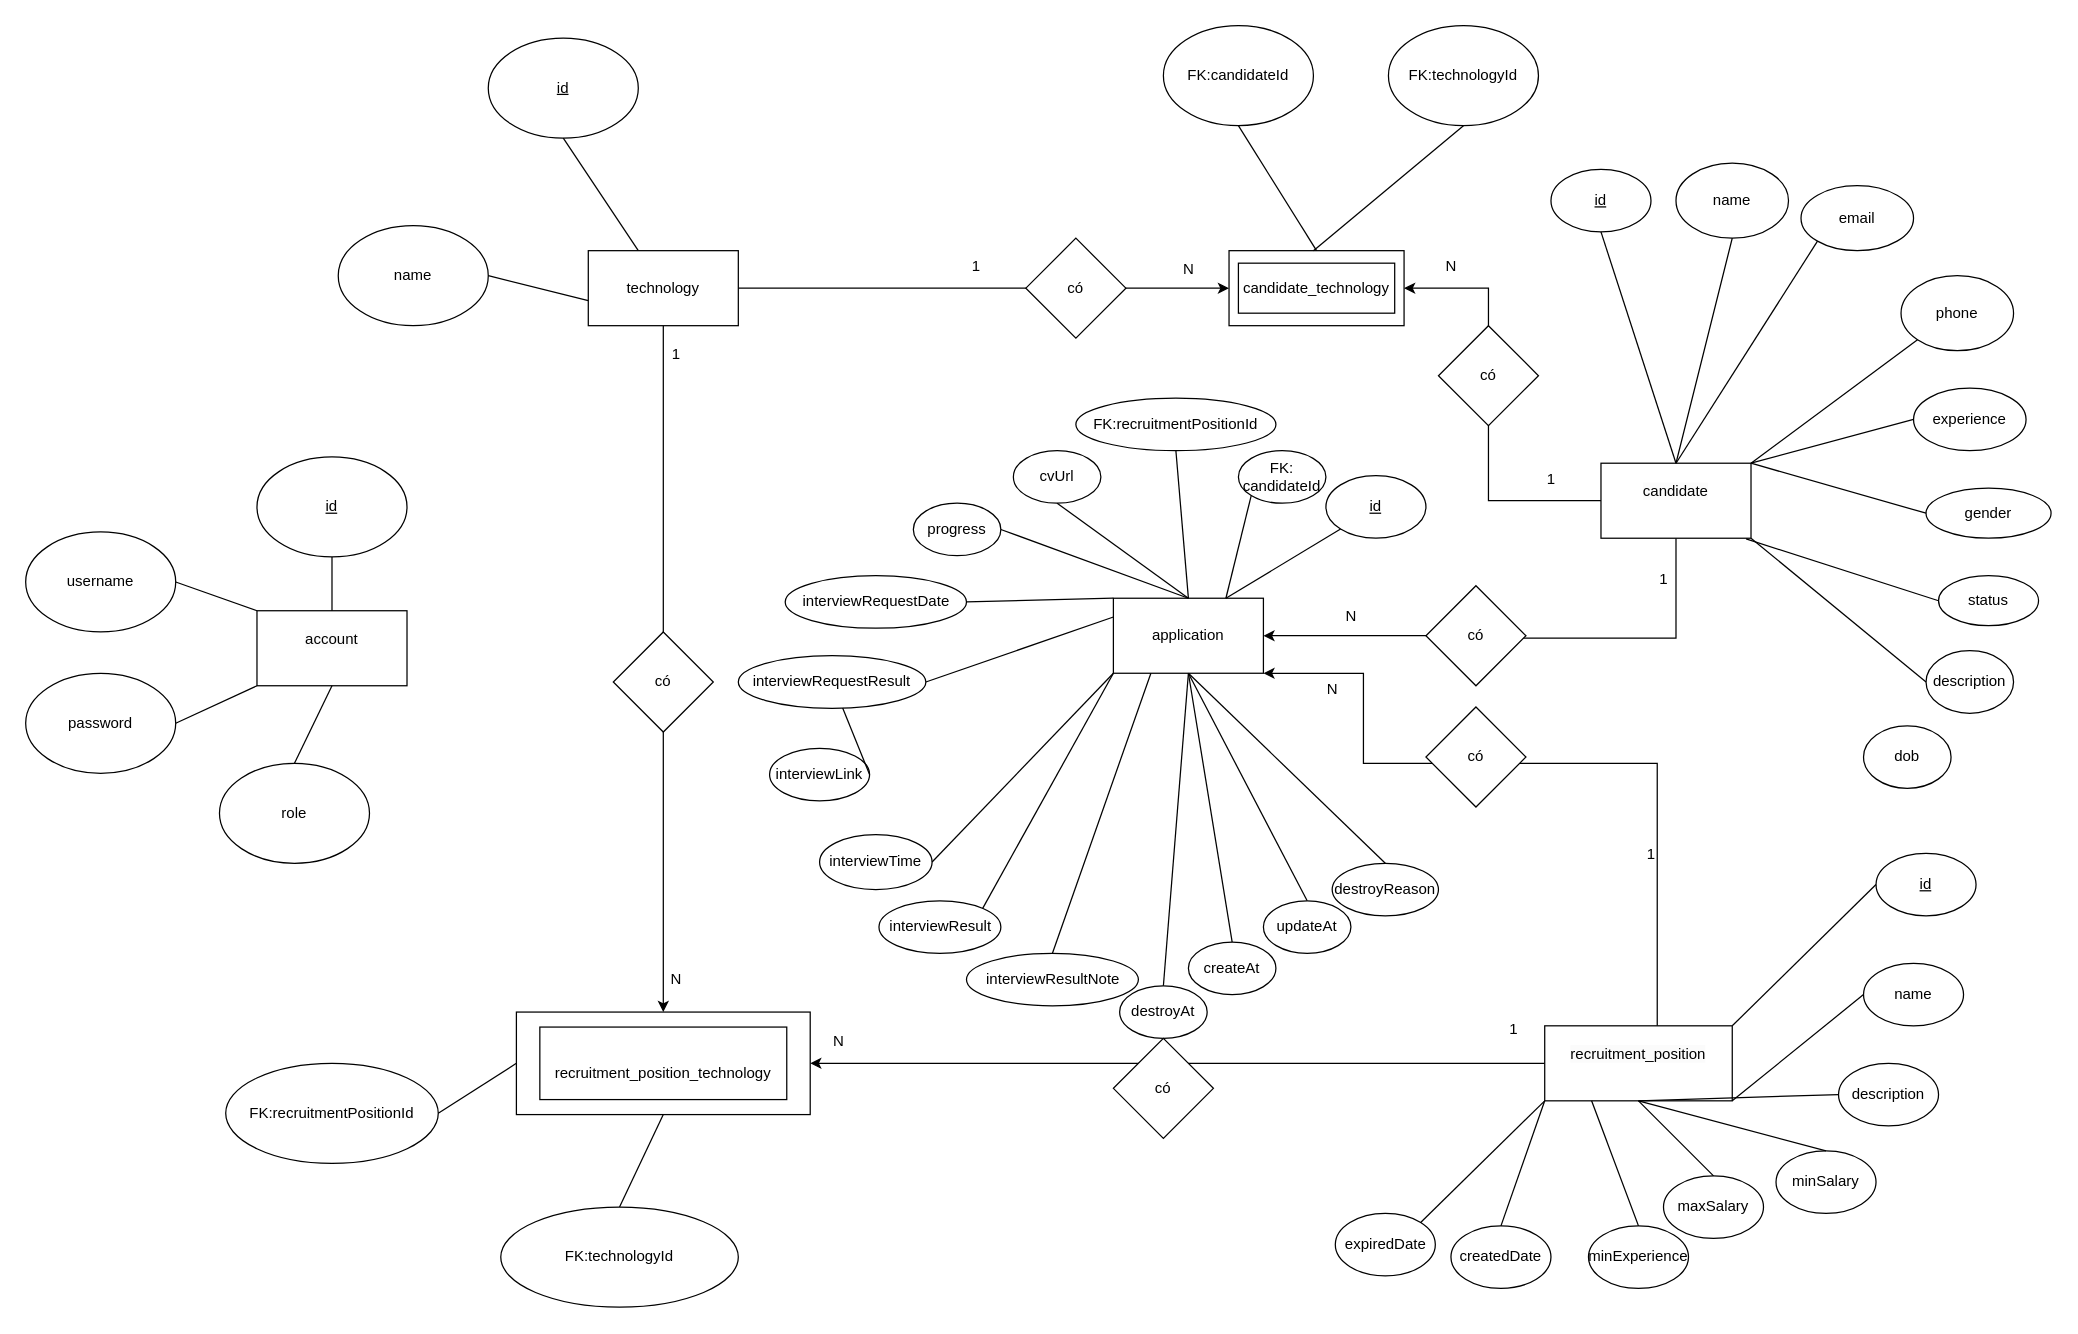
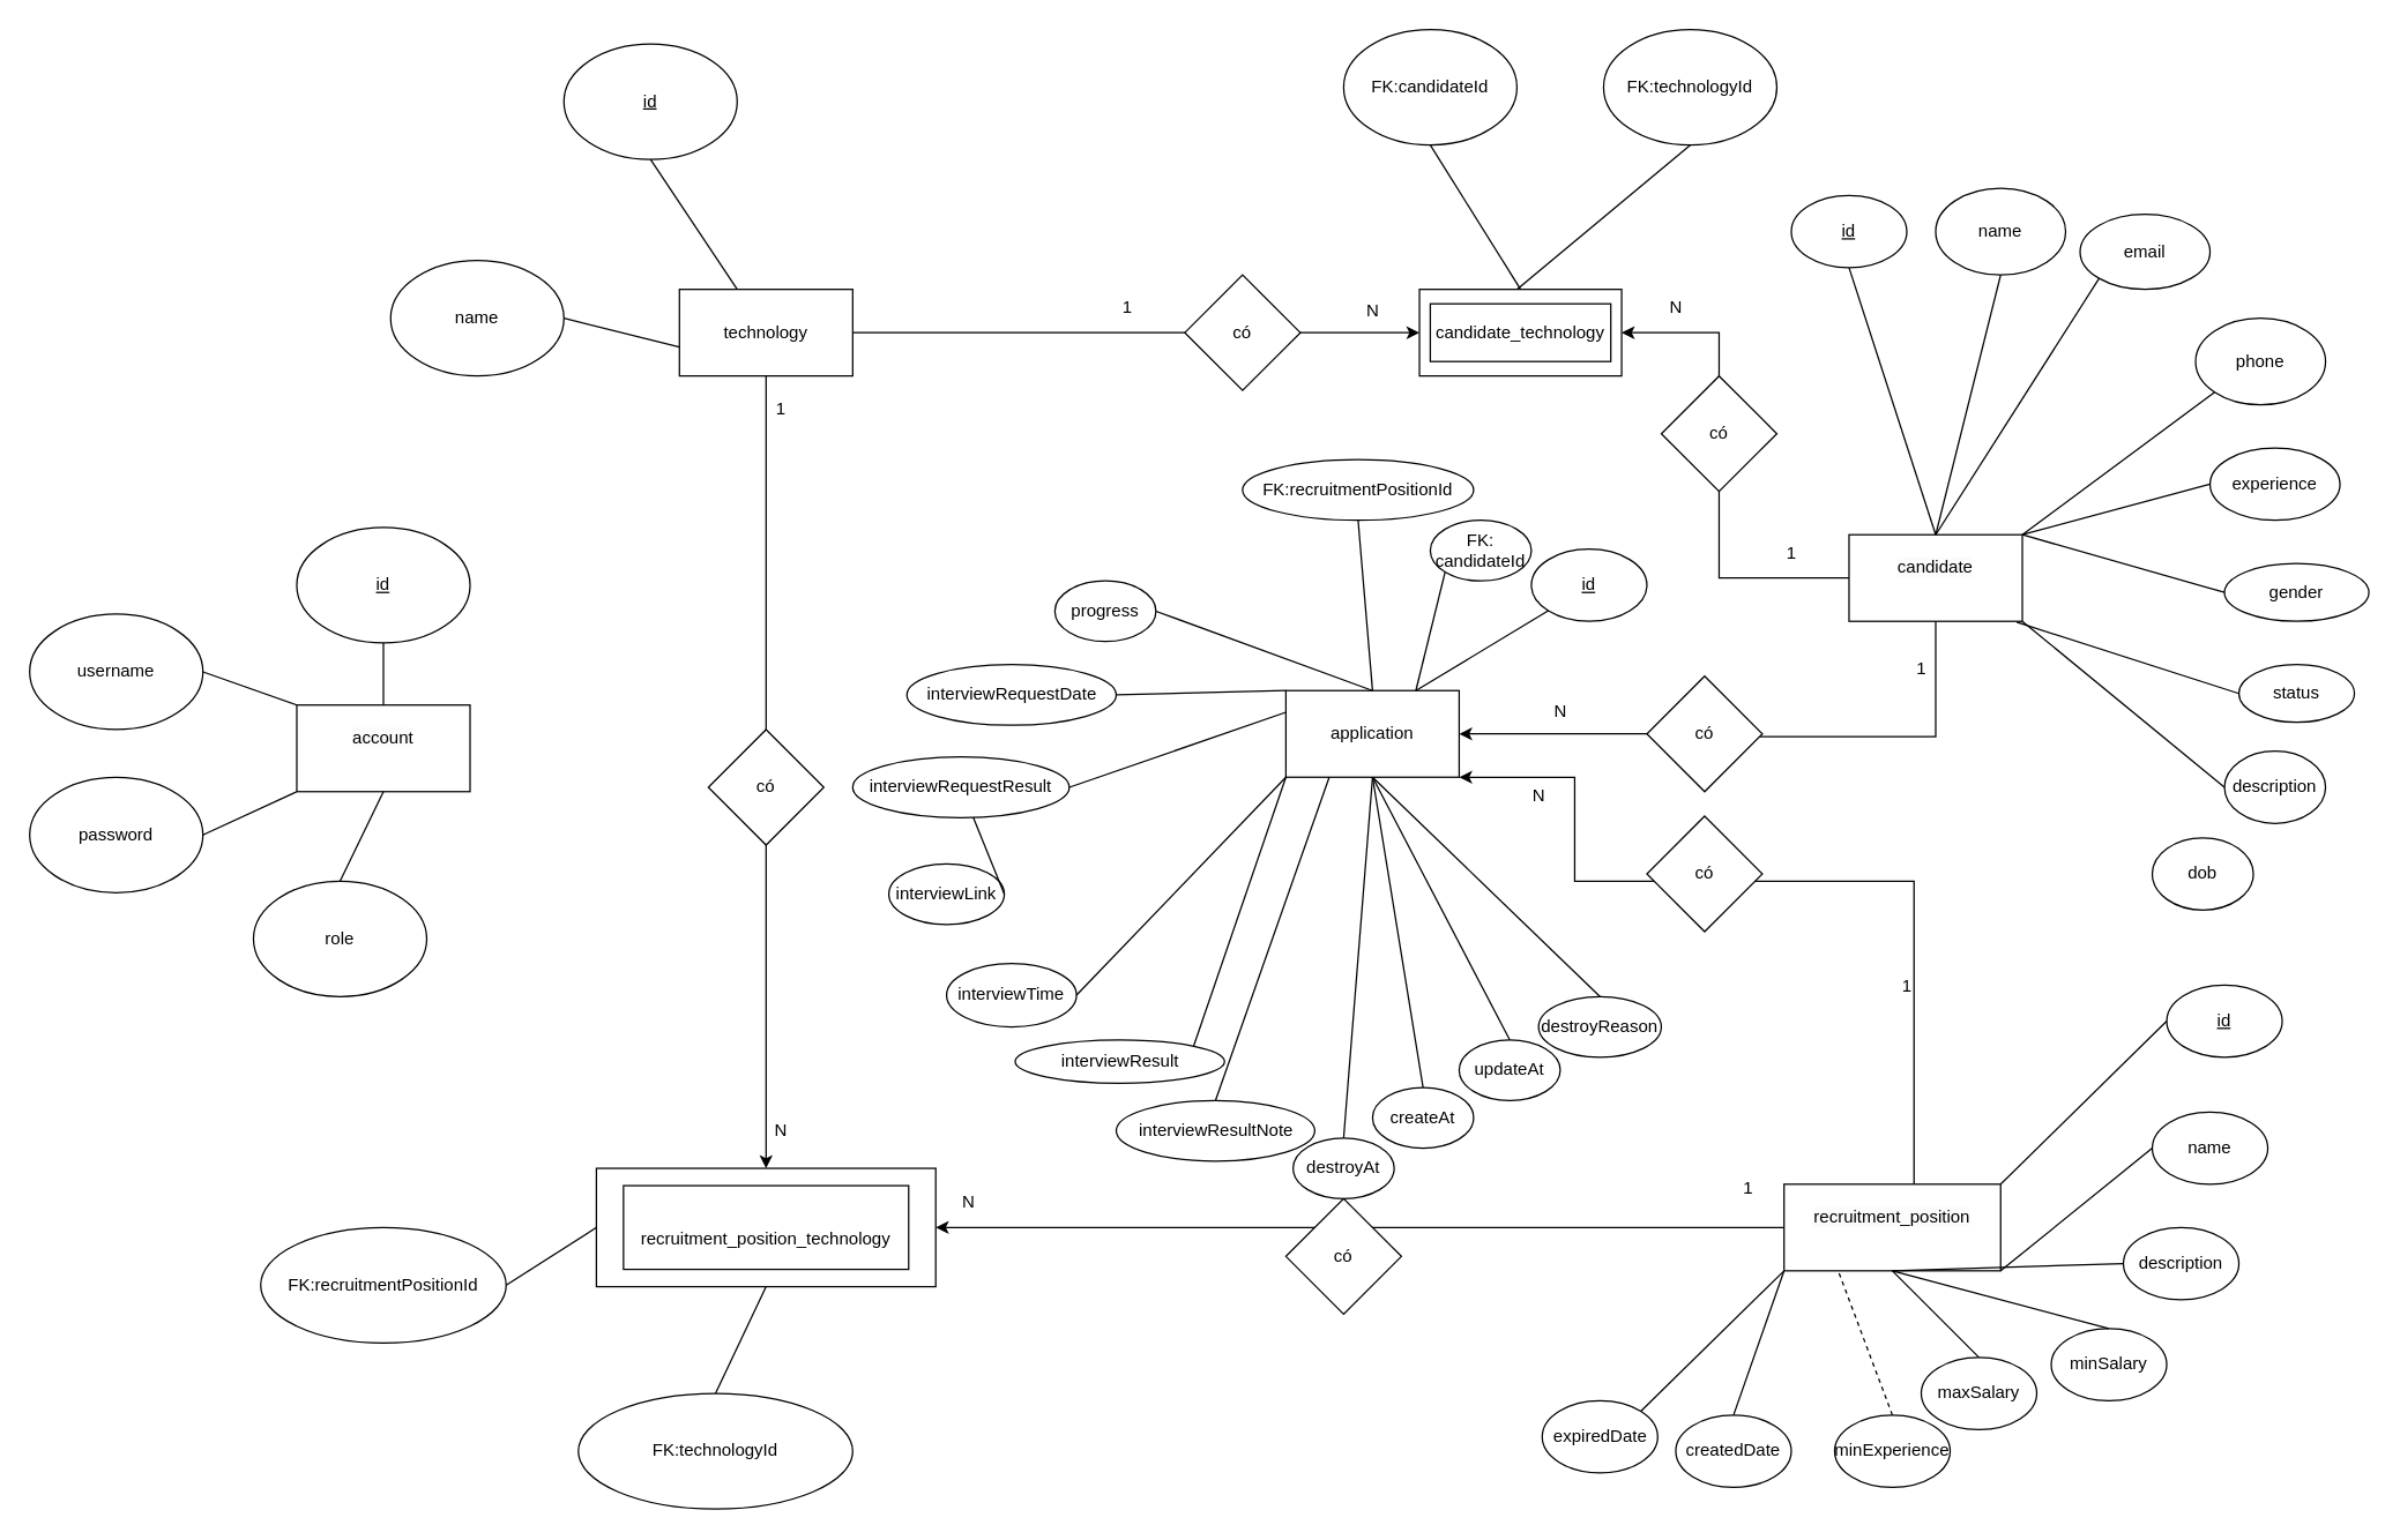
- <mxCell id="48" value="cvUrl" style="ellipse;whiteSpace=wrap;html=1;" vertex="1" parent="1"><mxGeometry x="810" y="360" width="70" height="42" as="geometry" /></mxCell>
- <mxCell id="64" value="" style="endArrow=none;html=1;rounded=0;entryX=0.5;entryY=1;entryDx=0;entryDy=0;exitX=0.5;exitY=0;exitDx=0;exitDy=0;" edge="1" parent="1" source="14" target="48"><mxGeometry width="50" height="50" relative="1" as="geometry"><mxPoint x="1010" y="508" as="sourcePoint" /><mxPoint x="1102" y="453" as="targetPoint" /></mxGeometry></mxCell>
- <mxCell id="54" value="interviewResult" style="ellipse;whiteSpace=wrap;html=1;" vertex="1" parent="1"><mxGeometry x="702.5" y="720" width="97.5" height="42" as="geometry" /></mxCell>
+ <mxCell id="54" value="interviewResult" style="ellipse;whiteSpace=wrap;html=1;" vertex="1" parent="1"><mxGeometry x="702.5" y="720" width="145" height="30" as="geometry" /></mxCell>
- <mxCell id="90" value="" style="endArrow=none;html=1;rounded=0;entryX=0.25;entryY=1;entryDx=0;entryDy=0;exitX=0.5;exitY=0;exitDx=0;exitDy=0;" edge="1" parent="1" source="85" target="17"><mxGeometry width="50" height="50" relative="1" as="geometry"><mxPoint x="1269.5" y="920" as="sourcePoint" /><mxPoint x="1269.5" y="780" as="targetPoint" /></mxGeometry></mxCell>
+ <mxCell id="90" value="" style="endArrow=none;html=1;rounded=0;entryX=0.25;entryY=1;entryDx=0;entryDy=0;exitX=0.5;exitY=0;exitDx=0;exitDy=0;dashed=1;" edge="1" parent="1" source="85" target="17"><mxGeometry width="50" height="50" relative="1" as="geometry"><mxPoint x="1269.5" y="920" as="sourcePoint" /><mxPoint x="1269.5" y="780" as="targetPoint" /></mxGeometry></mxCell>
